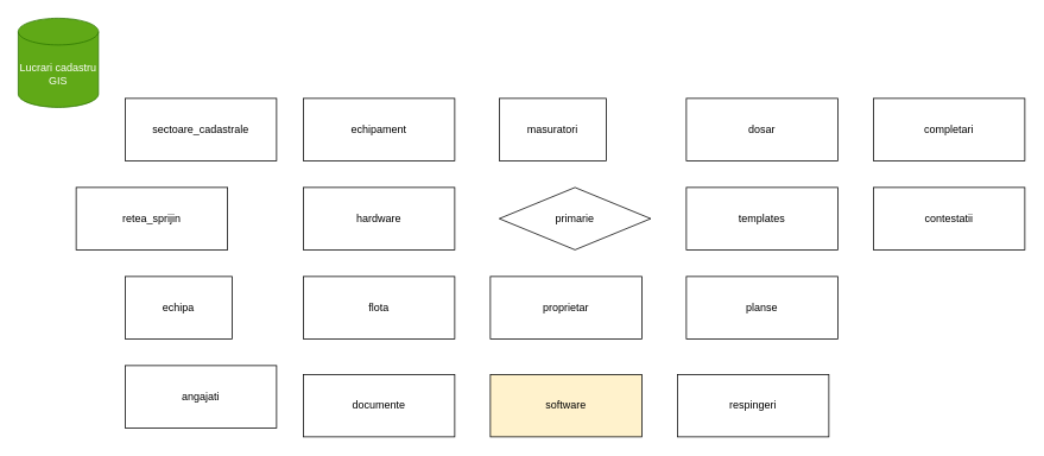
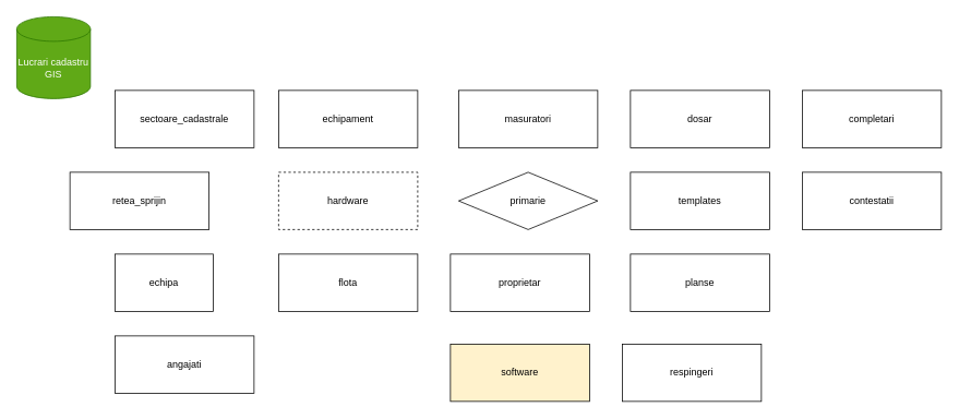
- <mxCell id="11" value="masuratori" style="rounded=0;whiteSpace=wrap;html=1;" vertex="1" parent="1"><mxGeometry x="560" y="110" width="120" height="70" as="geometry" /></mxCell>
+ <mxCell id="11" value="masuratori" style="rounded=0;whiteSpace=wrap;html=1;" vertex="1" parent="1"><mxGeometry x="560" y="110" width="170" height="70" as="geometry" /></mxCell>
- <mxCell id="8" value="hardware" style="rounded=0;whiteSpace=wrap;html=1;" vertex="1" parent="1"><mxGeometry x="340" y="210" width="170" height="70" as="geometry" /></mxCell>
+ <mxCell id="8" value="hardware" style="rounded=0;whiteSpace=wrap;html=1;dashed=1;" vertex="1" parent="1"><mxGeometry x="340" y="210" width="170" height="70" as="geometry" /></mxCell>
- <mxCell id="10" value="documente" style="rounded=0;whiteSpace=wrap;html=1;" vertex="1" parent="1"><mxGeometry x="340" y="420" width="170" height="70" as="geometry" /></mxCell>
